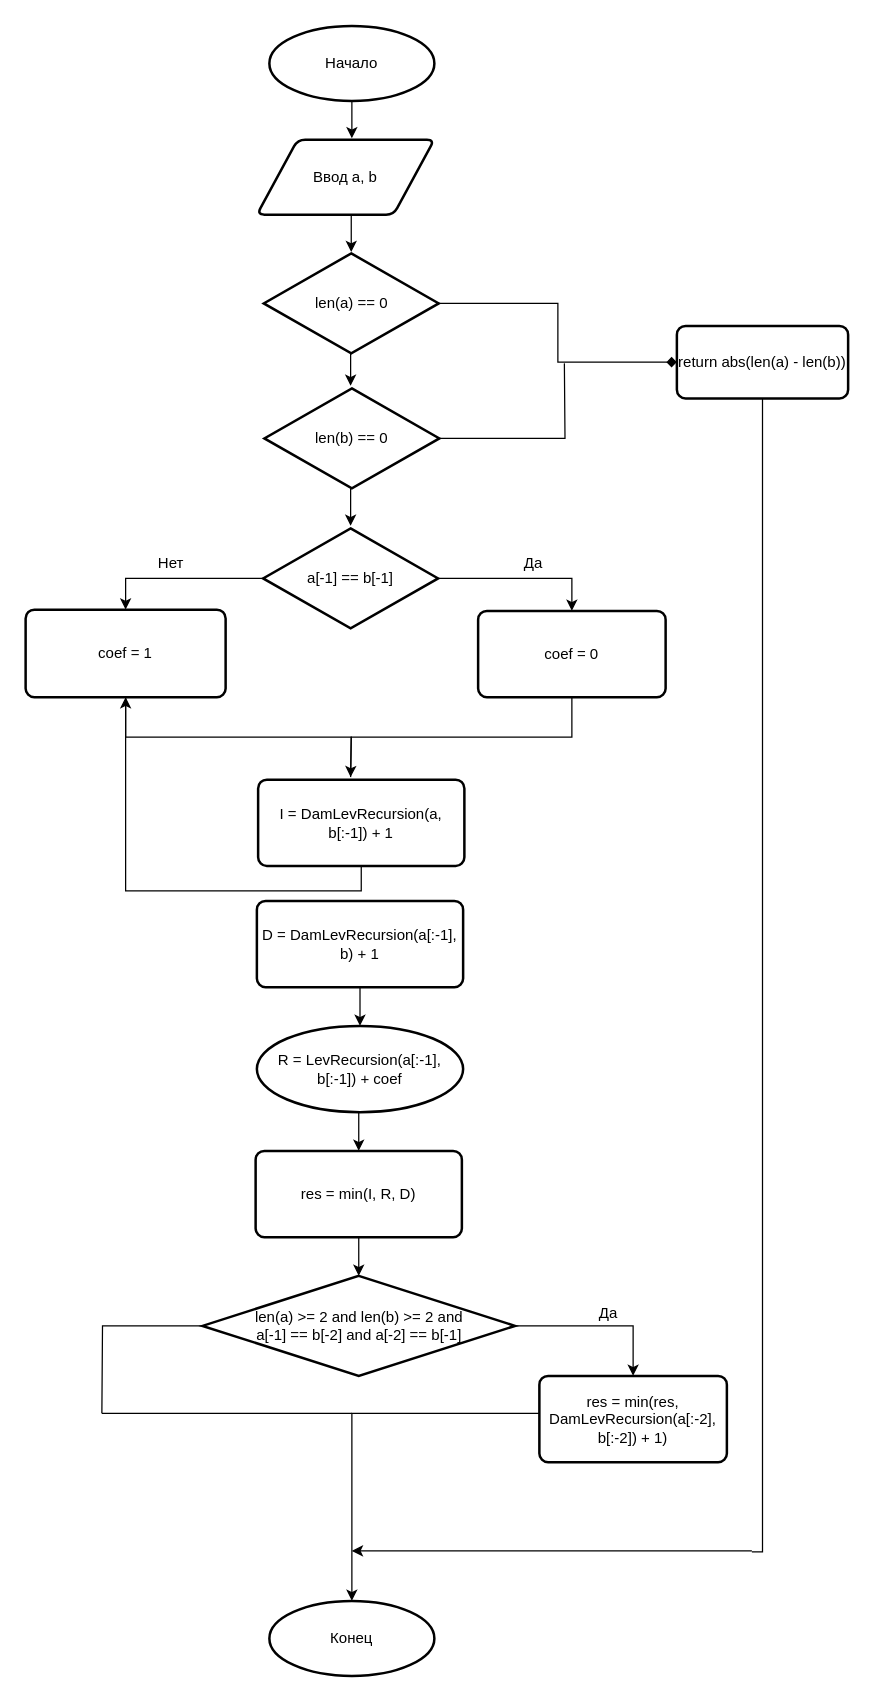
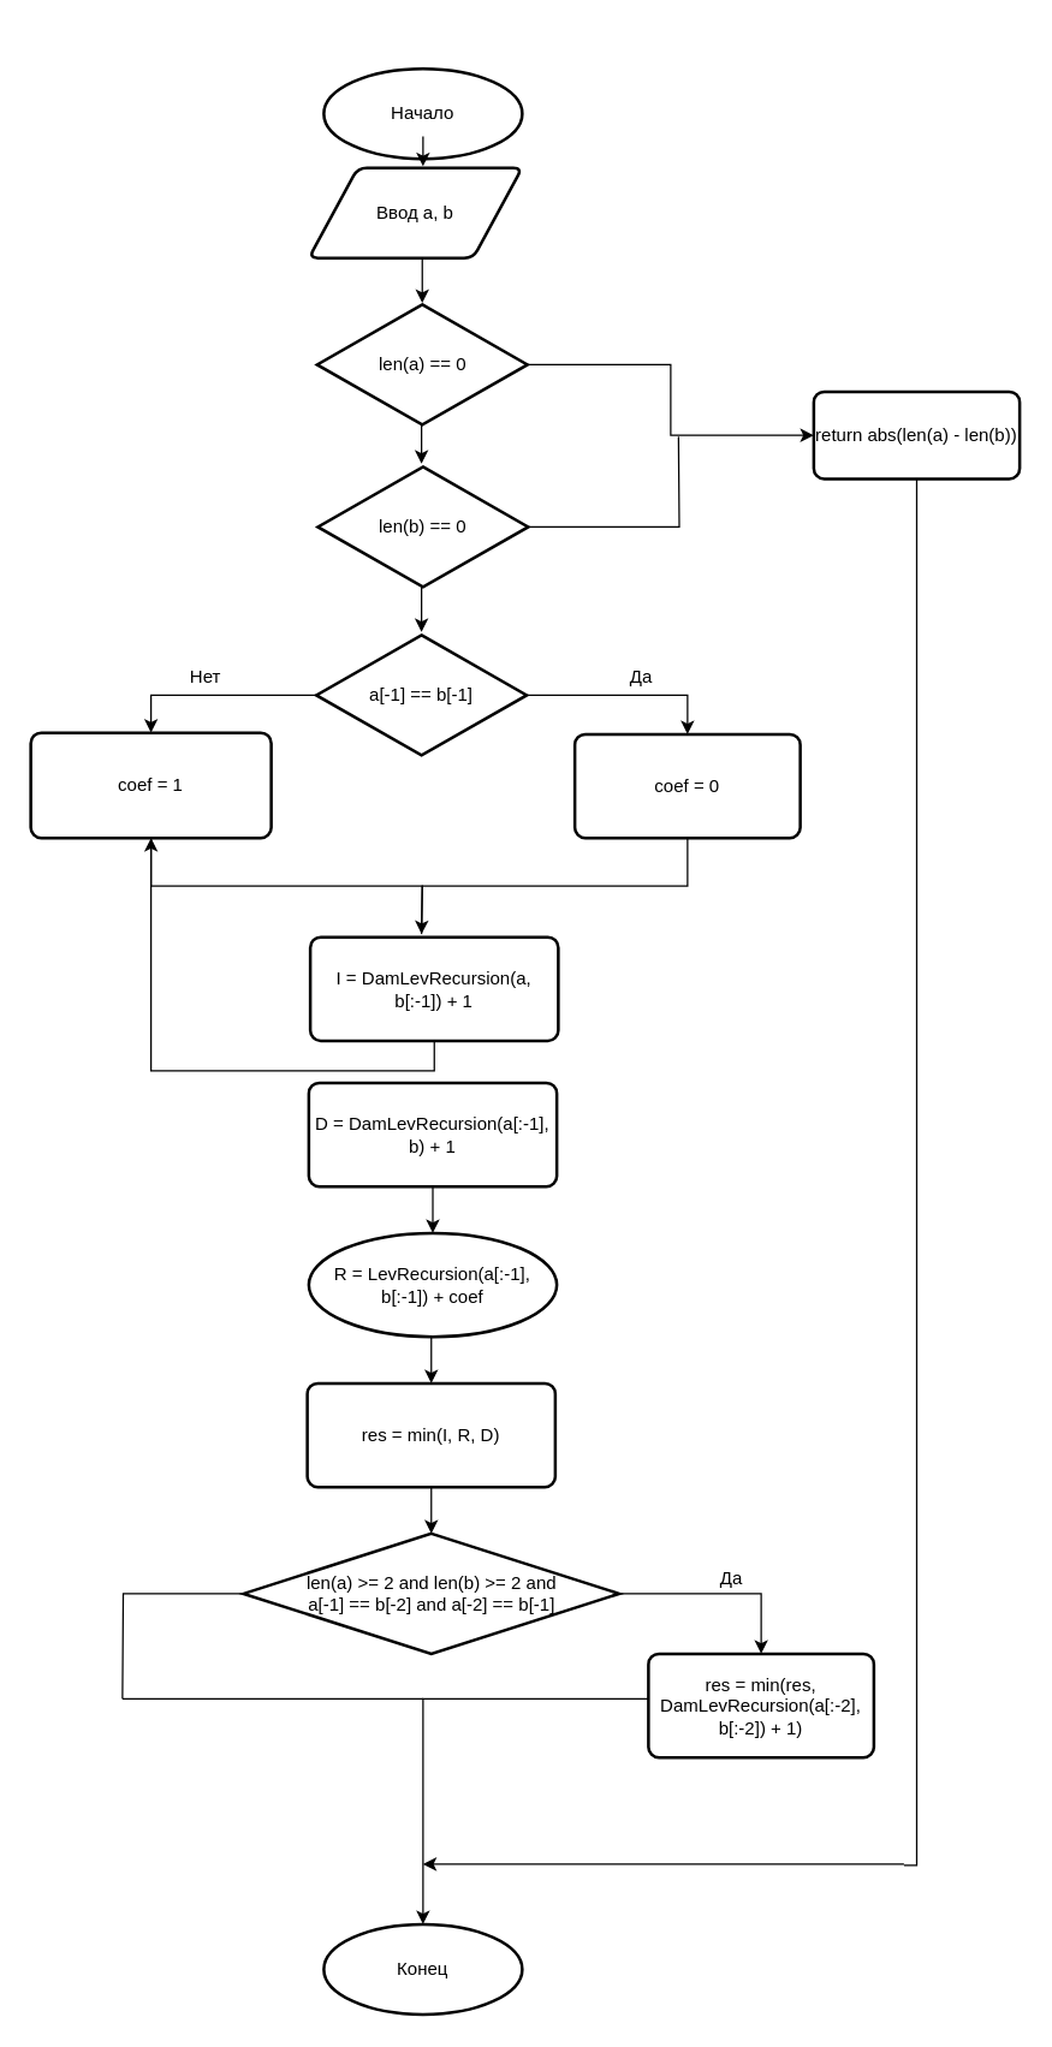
- <mxCell id="2" value="Начало" style="strokeWidth=2;html=1;shape=mxgraph.flowchart.start_1;whiteSpace=wrap;" parent="1" vertex="1"><mxGeometry x="215" y="20" width="132" height="60" as="geometry" /></mxCell>
+ <mxCell id="2" value="Начало" style="strokeWidth=2;html=1;shape=mxgraph.flowchart.start_1;whiteSpace=wrap;" parent="1" vertex="1"><mxGeometry x="215" y="45" width="132" height="60" as="geometry" /></mxCell>
- <mxCell id="18" style="edgeStyle=orthogonalEdgeStyle;rounded=0;orthogonalLoop=1;jettySize=auto;html=1;entryX=0;entryY=0.5;entryDx=0;entryDy=0;endArrow=diamond;endFill=1;" parent="1" source="19" target="21" edge="1"><mxGeometry relative="1" as="geometry" /></mxCell>
+ <mxCell id="18" style="edgeStyle=orthogonalEdgeStyle;rounded=0;orthogonalLoop=1;jettySize=auto;html=1;entryX=0;entryY=0.5;entryDx=0;entryDy=0;endArrow=classic;endFill=1;" parent="1" source="19" target="21" edge="1"><mxGeometry relative="1" as="geometry" /></mxCell>
